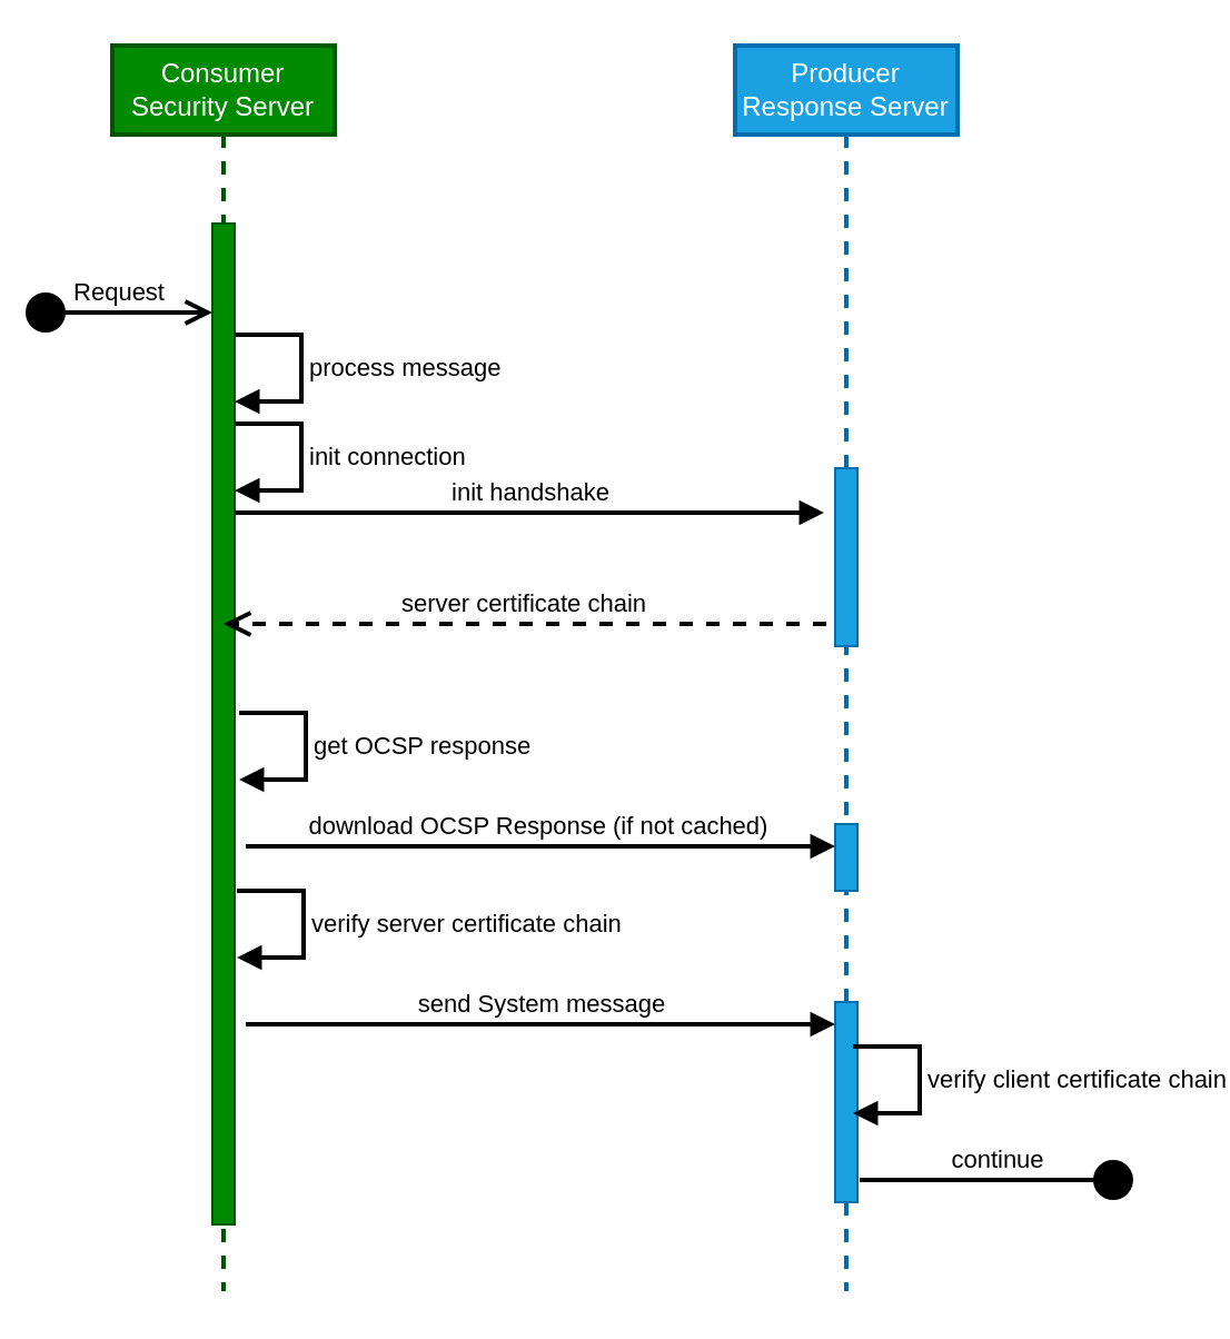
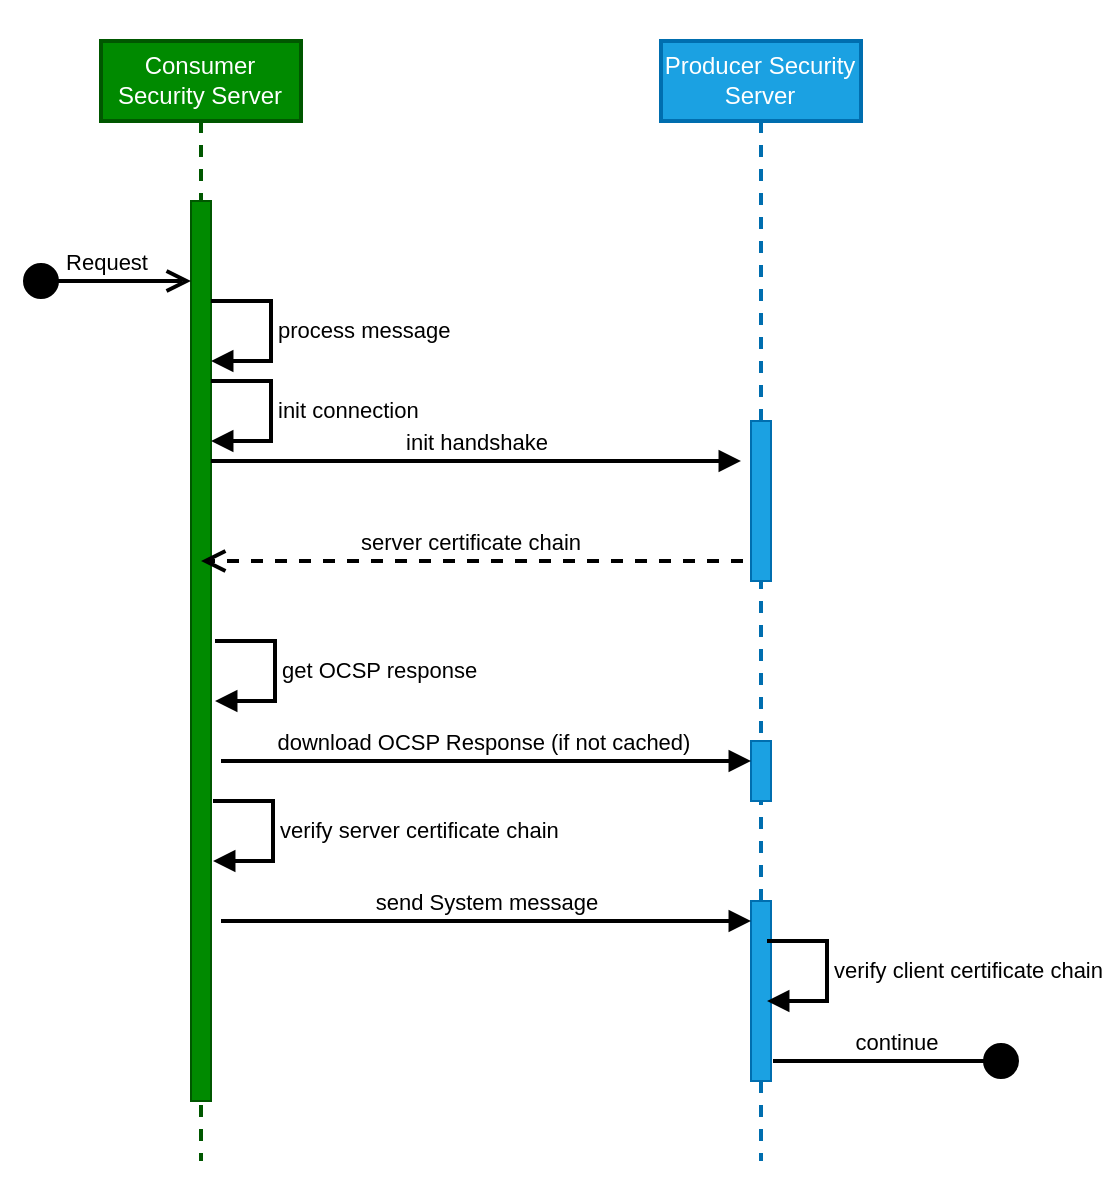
- <mxCell id="5" value="Producer Response Server" style="shape=umlLifeline;perimeter=lifelinePerimeter;whiteSpace=wrap;html=1;container=1;dropTarget=0;collapsible=0;recursiveResize=0;outlineConnect=0;portConstraint=eastwest;newEdgeStyle={&quot;curved&quot;:0,&quot;rounded&quot;:0};fillColor=#1ba1e2;fontColor=#ffffff;strokeColor=#006EAF;strokeWidth=2;" vertex="1" parent="1"><mxGeometry x="300" y="20" width="100" height="560" as="geometry" /></mxCell>
+ <mxCell id="5" value="Producer Security Server" style="shape=umlLifeline;perimeter=lifelinePerimeter;whiteSpace=wrap;html=1;container=1;dropTarget=0;collapsible=0;recursiveResize=0;outlineConnect=0;portConstraint=eastwest;newEdgeStyle={&quot;curved&quot;:0,&quot;rounded&quot;:0};fillColor=#1ba1e2;fontColor=#ffffff;strokeColor=#006EAF;strokeWidth=2;" vertex="1" parent="1"><mxGeometry x="300" y="20" width="100" height="560" as="geometry" /></mxCell>
